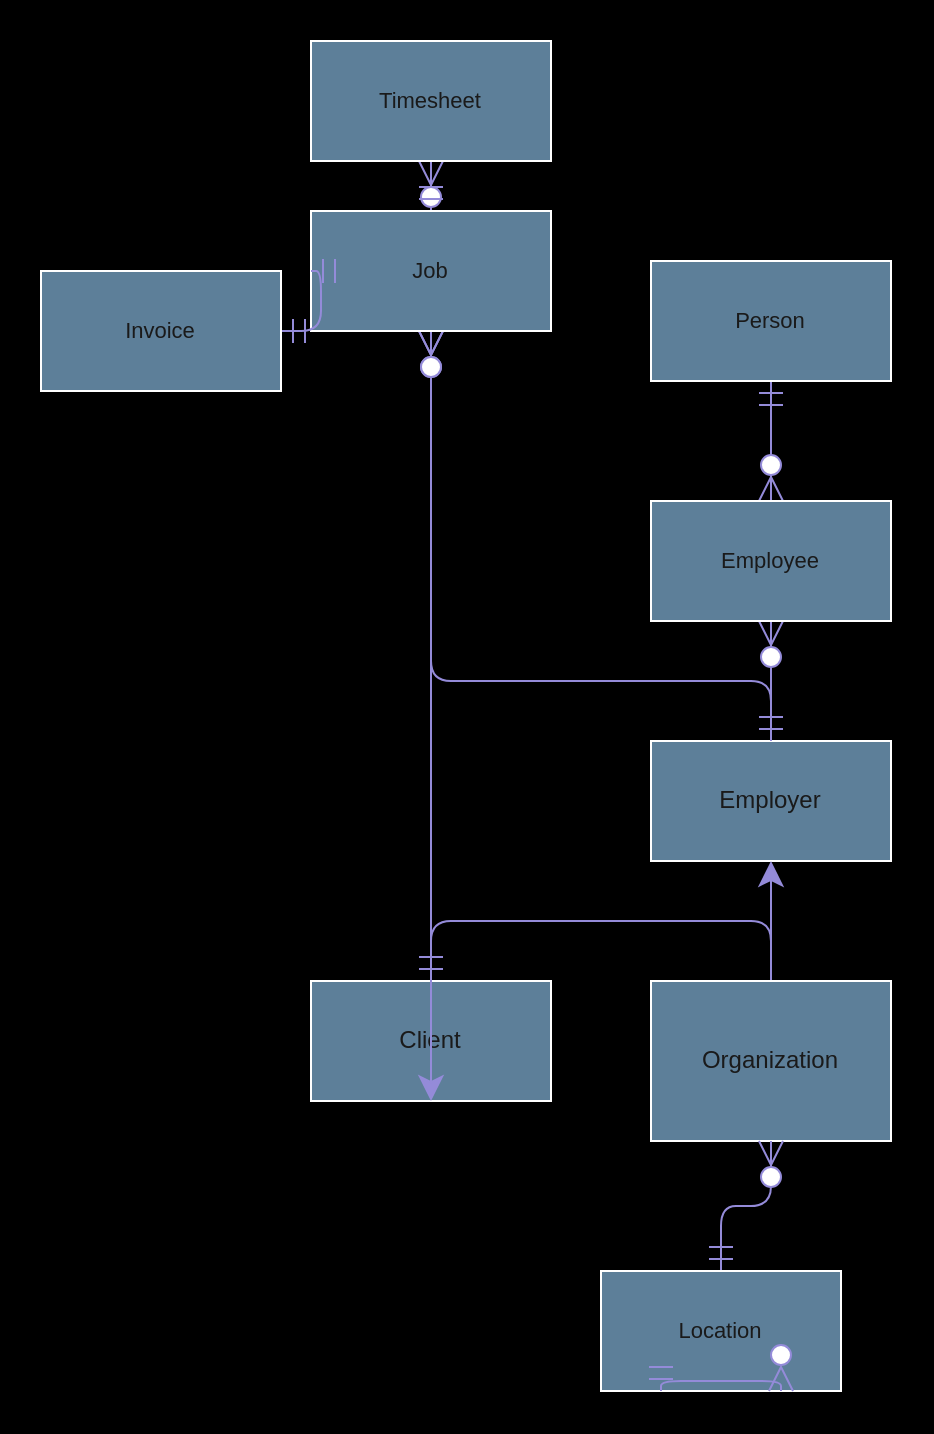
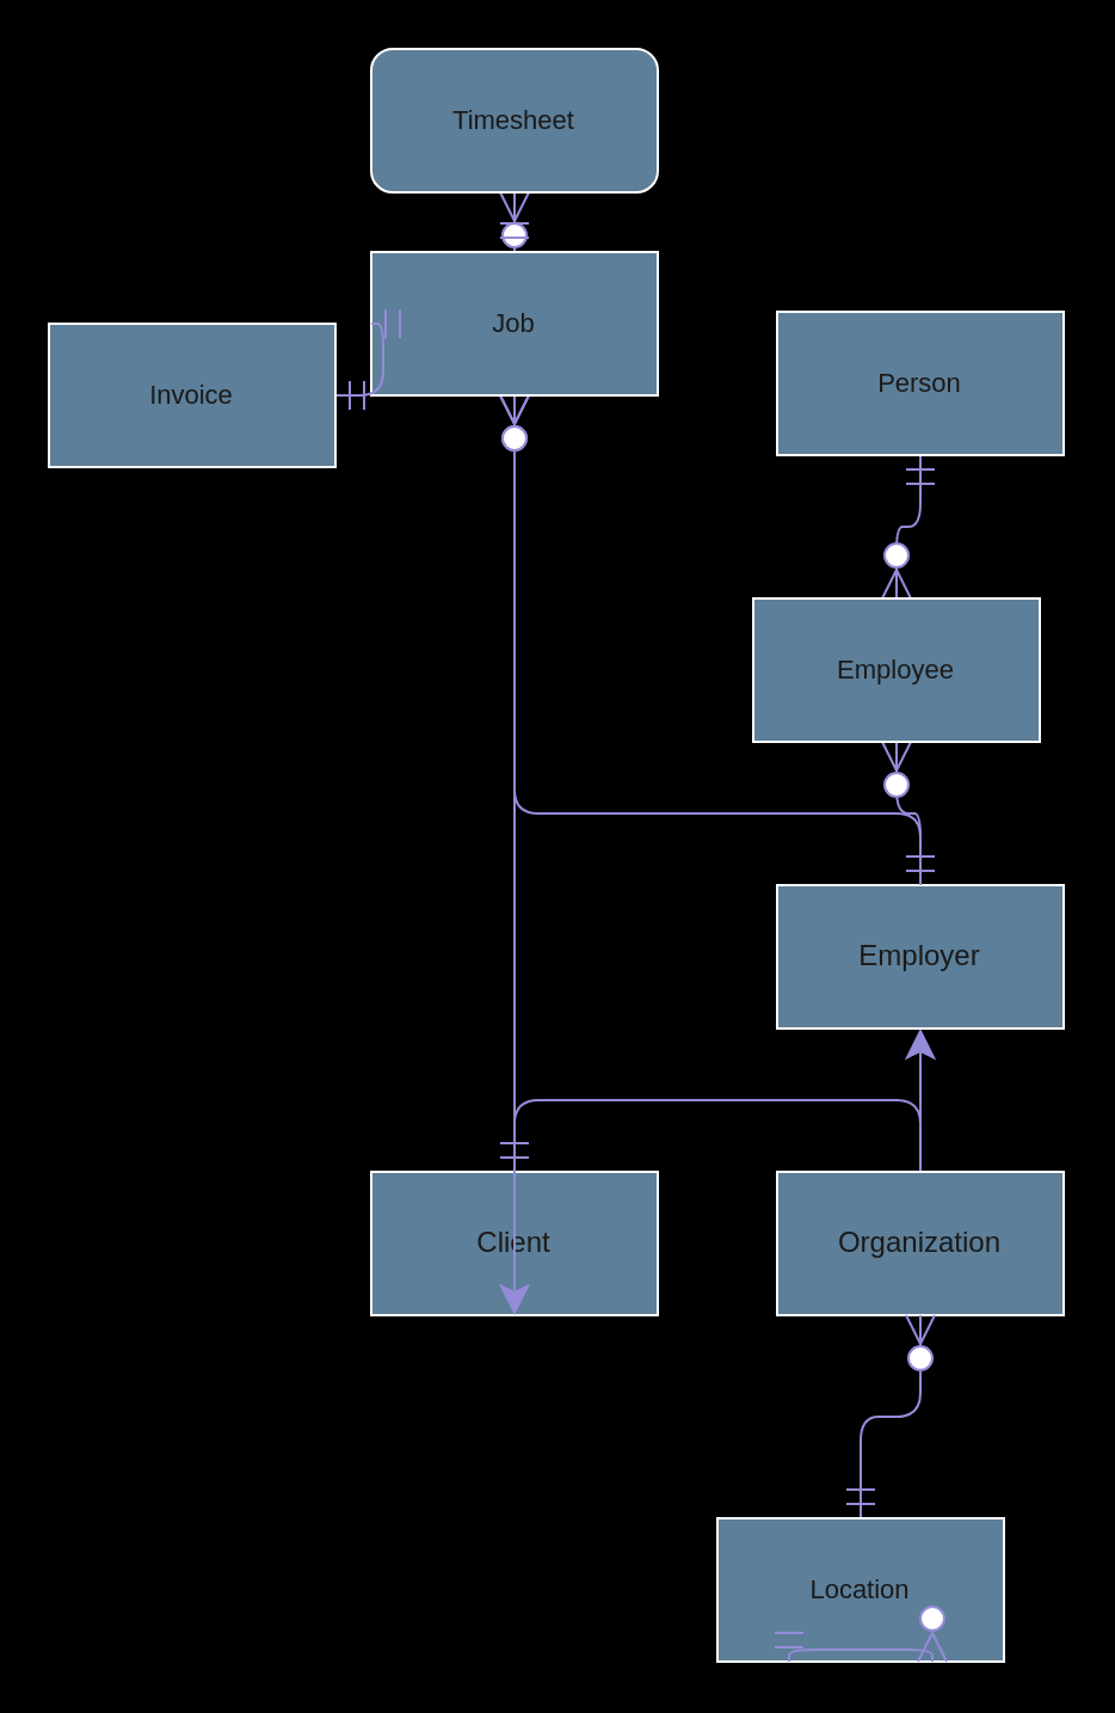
- <mxCell id="20" value="Timesheet" style="rounded=0;whiteSpace=wrap;html=1;sketch=0;strokeColor=#FFFFFF;fillColor=#5D7F99;fontSize=11;fontColor=#1A1A1A;" parent="1" vertex="1"><mxGeometry x="155" y="20" width="120" height="60" as="geometry" /></mxCell>
+ <mxCell id="20" value="Timesheet" style="whiteSpace=wrap;html=1;sketch=0;strokeColor=#FFFFFF;fillColor=#5D7F99;fontSize=11;fontColor=#1A1A1A;rounded=1;" parent="1" vertex="1"><mxGeometry x="155" y="20" width="120" height="60" as="geometry" /></mxCell>
- <mxCell id="11" value="Employee" style="rounded=0;whiteSpace=wrap;html=1;sketch=0;fillColor=#5D7F99;fontSize=11;fontColor=#1A1A1A;strokeColor=#FFFFFF;" parent="1" vertex="1"><mxGeometry x="325" y="250" width="120" height="60" as="geometry" /></mxCell>
+ <mxCell id="11" value="Employee" style="rounded=0;whiteSpace=wrap;html=1;sketch=0;fillColor=#5D7F99;fontSize=11;fontColor=#1A1A1A;strokeColor=#FFFFFF;" parent="1" vertex="1"><mxGeometry x="315" y="250" width="120" height="60" as="geometry" /></mxCell>
- <mxCell id="7" value="Organization" style="rounded=0;whiteSpace=wrap;html=1;sketch=0;fillColor=#5D7F99;fontColor=#1A1A1A;strokeColor=#FFFFFF;" parent="1" vertex="1"><mxGeometry x="325" y="490" width="120" height="80" as="geometry" /></mxCell>
+ <mxCell id="7" value="Organization" style="rounded=0;whiteSpace=wrap;html=1;sketch=0;fillColor=#5D7F99;fontColor=#1A1A1A;strokeColor=#FFFFFF;" parent="1" vertex="1"><mxGeometry x="325" y="490" width="120" height="60" as="geometry" /></mxCell>
